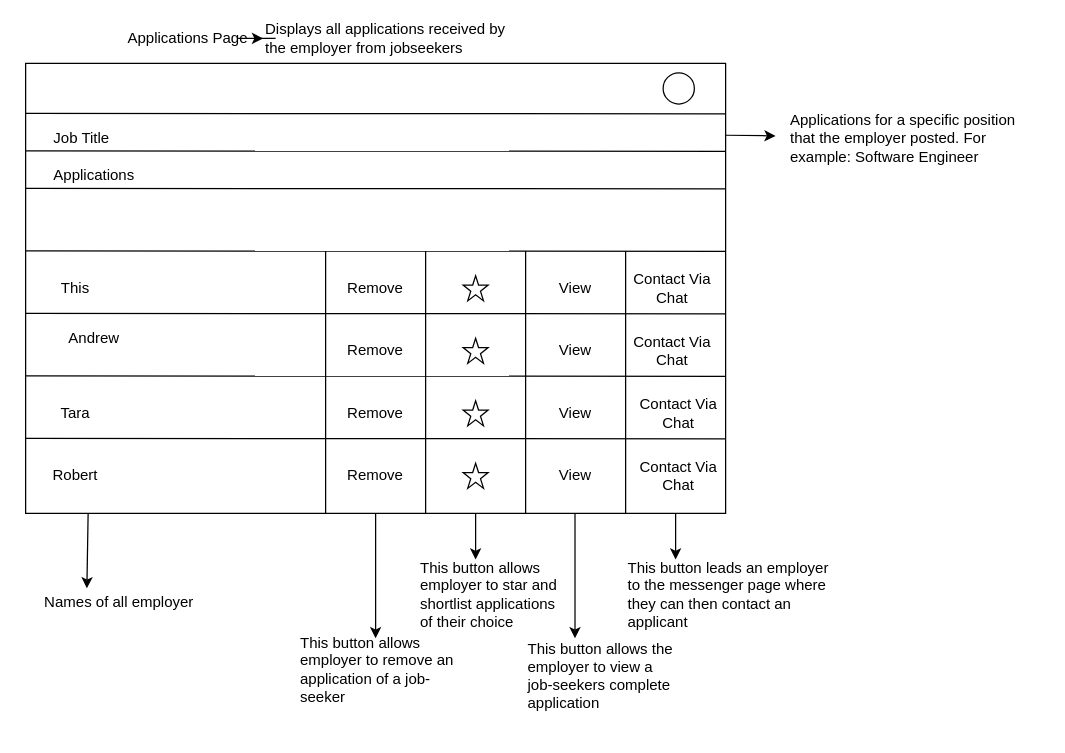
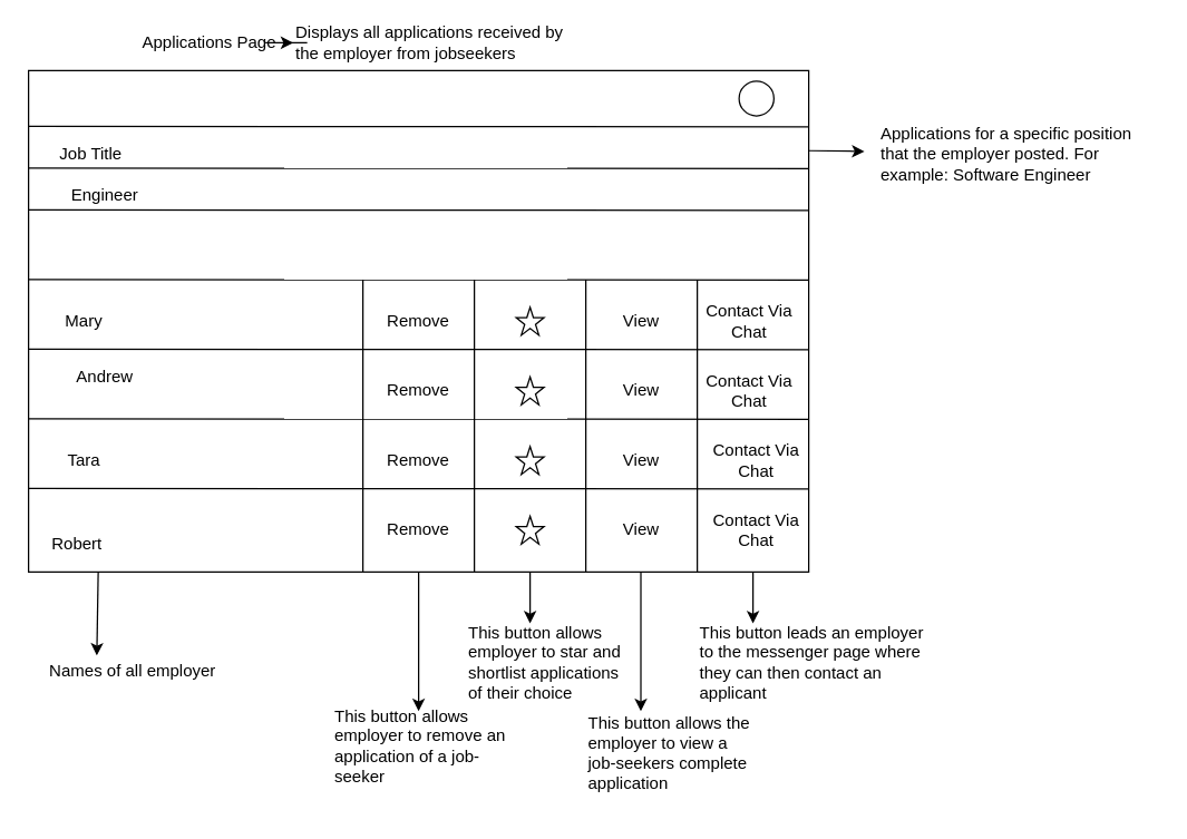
- <mxCell id="12" value="Applications" style="text;html=1;strokeColor=none;fillColor=none;align=center;verticalAlign=middle;whiteSpace=wrap;rounded=0;" vertex="1" parent="1"><mxGeometry x="40" y="130" width="70" height="20" as="geometry" /></mxCell>
+ <mxCell id="12" value="Engineer" style="text;html=1;strokeColor=none;fillColor=none;align=center;verticalAlign=middle;whiteSpace=wrap;rounded=0;" vertex="1" parent="1"><mxGeometry x="40" y="130" width="70" height="20" as="geometry" /></mxCell>
- <mxCell id="17" value="This" style="text;html=1;strokeColor=none;fillColor=none;align=center;verticalAlign=middle;whiteSpace=wrap;rounded=0;" vertex="1" parent="1"><mxGeometry x="40" y="220" width="40" height="20" as="geometry" /></mxCell>
+ <mxCell id="17" value="Mary" style="text;html=1;strokeColor=none;fillColor=none;align=center;verticalAlign=middle;whiteSpace=wrap;rounded=0;" vertex="1" parent="1"><mxGeometry x="40" y="220" width="40" height="20" as="geometry" /></mxCell>
- <mxCell id="20" value="Robert" style="text;html=1;strokeColor=none;fillColor=none;align=center;verticalAlign=middle;whiteSpace=wrap;rounded=0;" vertex="1" parent="1"><mxGeometry x="40" y="370" width="40" height="20" as="geometry" /></mxCell>
+ <mxCell id="20" value="Robert" style="text;html=1;strokeColor=none;fillColor=none;align=center;verticalAlign=middle;whiteSpace=wrap;rounded=0;" vertex="1" parent="1"><mxGeometry x="35" y="380" width="40" height="20" as="geometry" /></mxCell>
